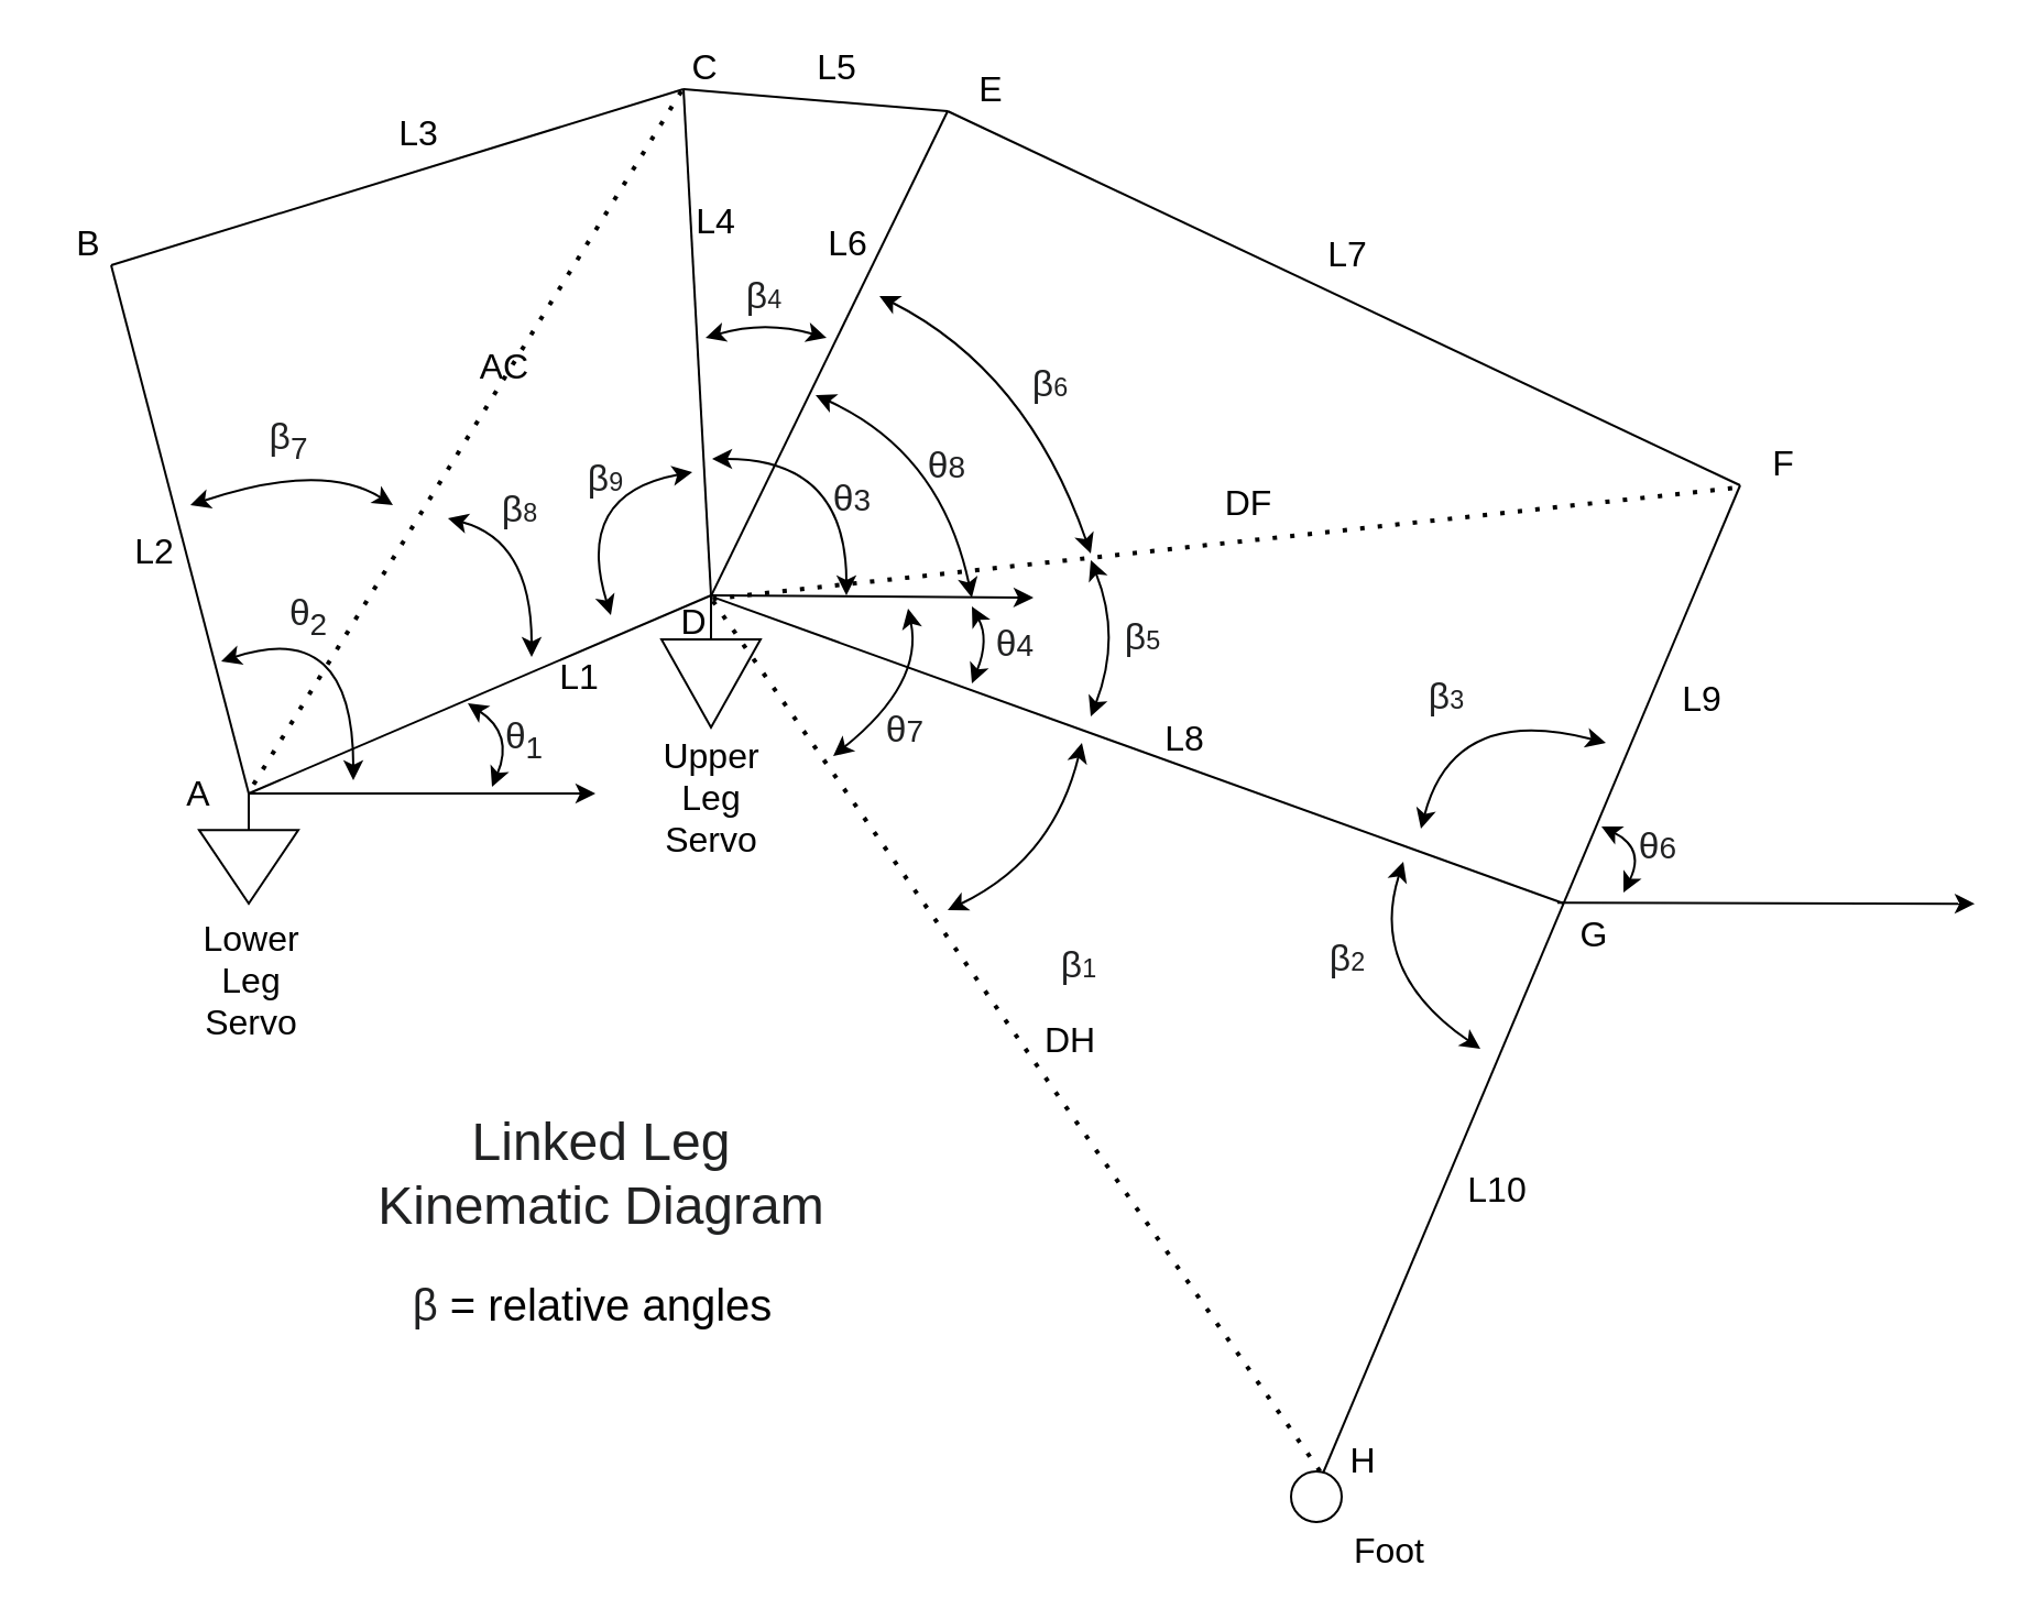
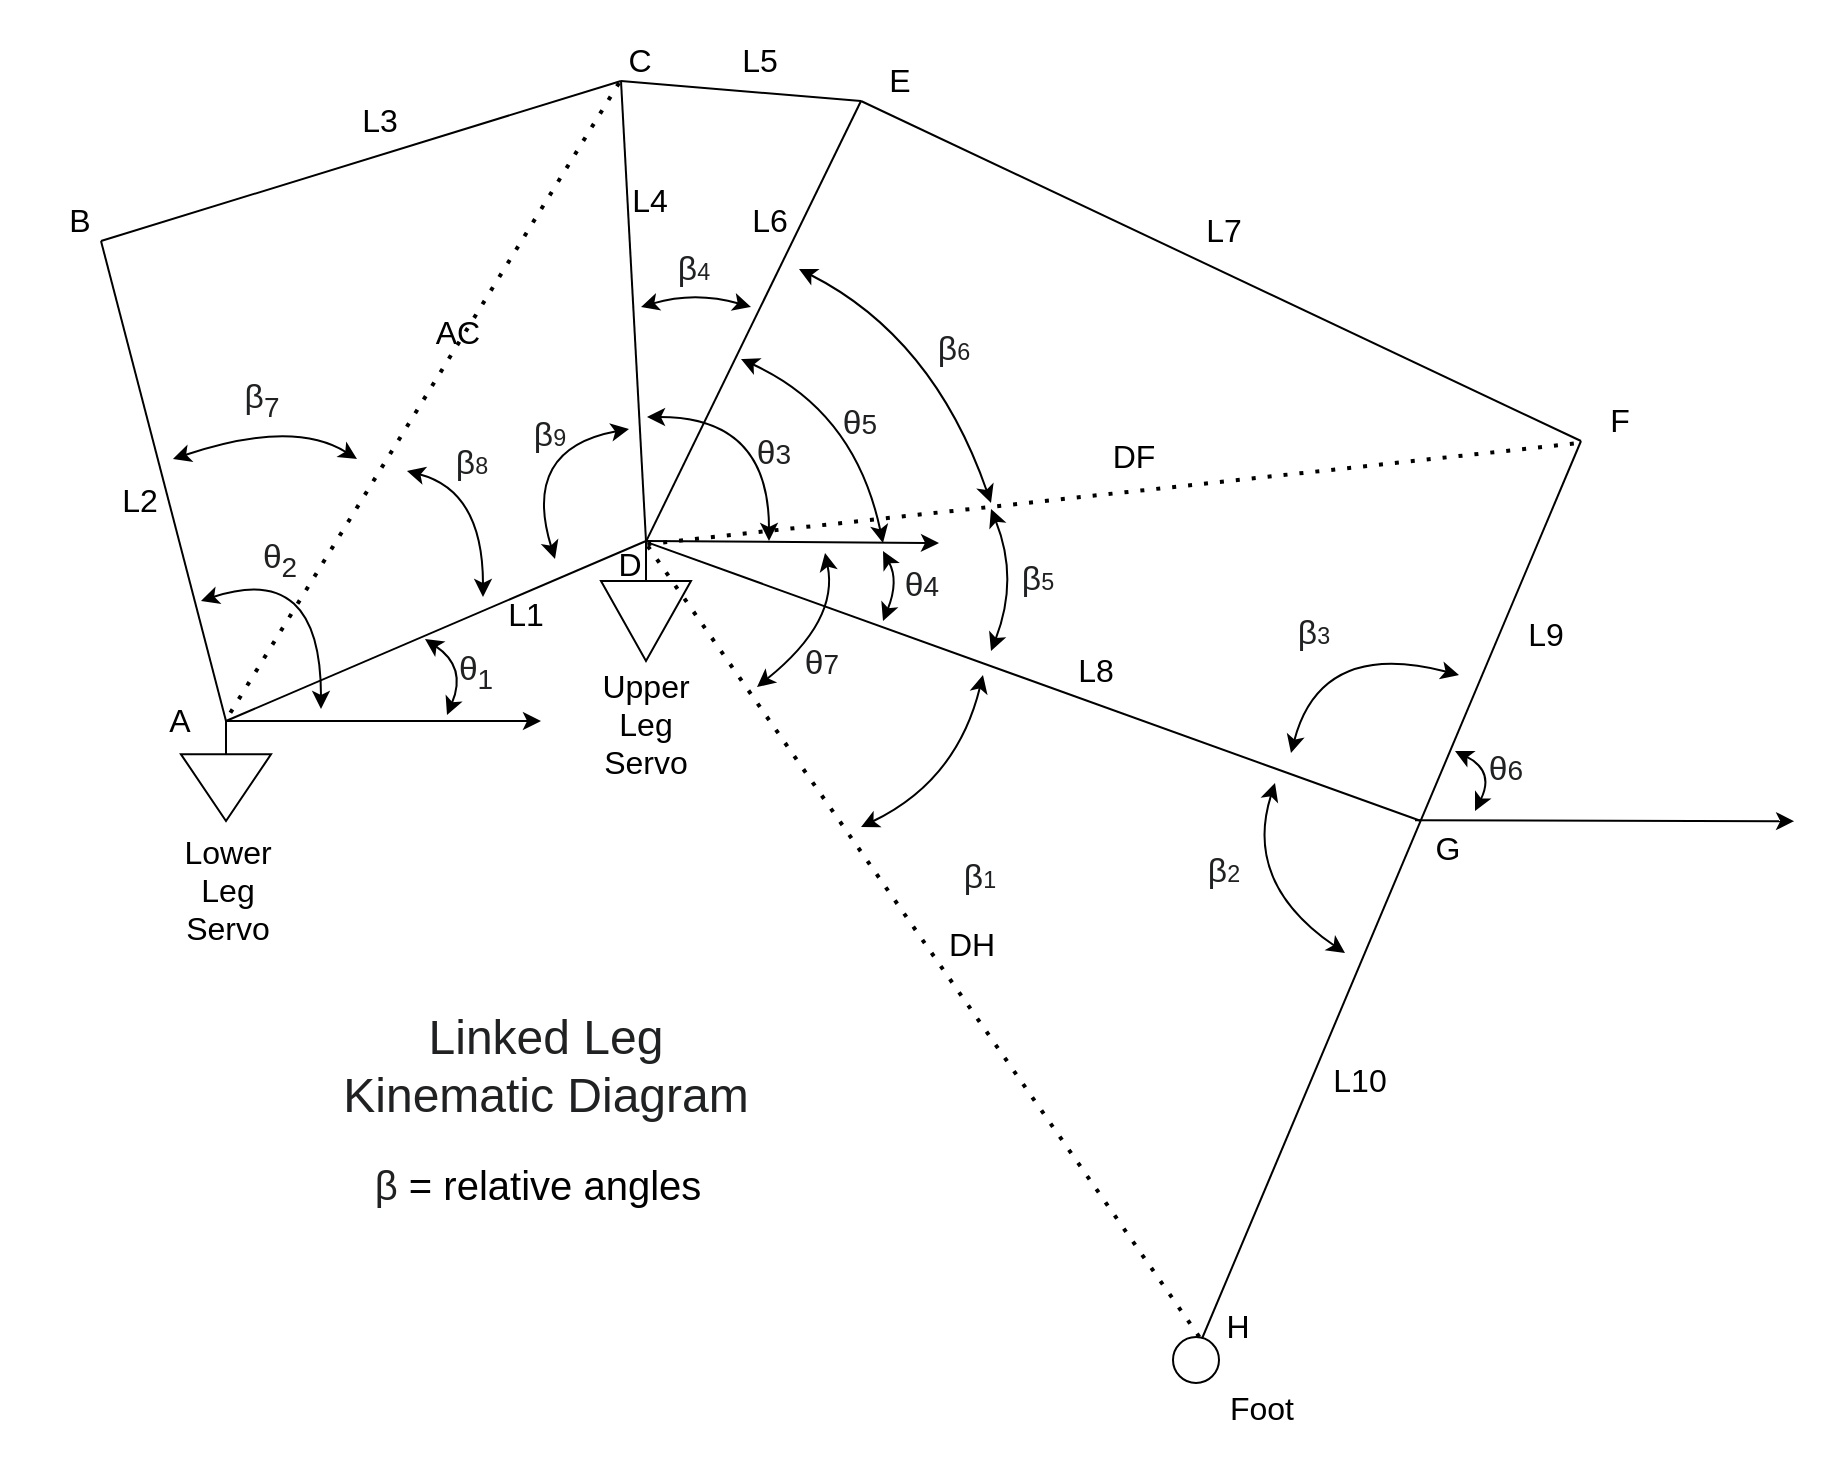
- <mxCell id="46" value="&lt;span style=&quot;color: rgb(32 , 33 , 34) ; font-family: sans-serif ; font-size: 16.8px&quot;&gt;θ&lt;/span&gt;&lt;span style=&quot;color: rgb(32 , 33 , 34) ; font-family: sans-serif ; font-size: 14px&quot;&gt;8&lt;/span&gt;" style="text;html=1;strokeColor=none;fillColor=none;align=center;verticalAlign=middle;whiteSpace=wrap;rounded=0;fontSize=16;" parent="1" vertex="1"><mxGeometry x="410" y="202" width="40" height="20" as="geometry" /></mxCell>
+ <mxCell id="46" value="&lt;span style=&quot;color: rgb(32 , 33 , 34) ; font-family: sans-serif ; font-size: 16.8px&quot;&gt;θ&lt;/span&gt;&lt;span style=&quot;color: rgb(32 , 33 , 34) ; font-family: sans-serif ; font-size: 14px&quot;&gt;5&lt;/span&gt;" style="text;html=1;strokeColor=none;fillColor=none;align=center;verticalAlign=middle;whiteSpace=wrap;rounded=0;fontSize=16;" parent="1" vertex="1"><mxGeometry x="410" y="202" width="40" height="20" as="geometry" /></mxCell>
- <mxCell id="38" value="L8" style="text;html=1;strokeColor=none;fillColor=none;align=center;verticalAlign=middle;whiteSpace=wrap;rounded=0;fontSize=16;" parent="1" vertex="1"><mxGeometry x="518" y="325" width="40" height="20" as="geometry" /></mxCell>
+ <mxCell id="38" value="L8" style="text;html=1;strokeColor=none;fillColor=none;align=center;verticalAlign=middle;whiteSpace=wrap;rounded=0;fontSize=16;" parent="1" vertex="1"><mxGeometry x="528" y="325" width="40" height="20" as="geometry" /></mxCell>
